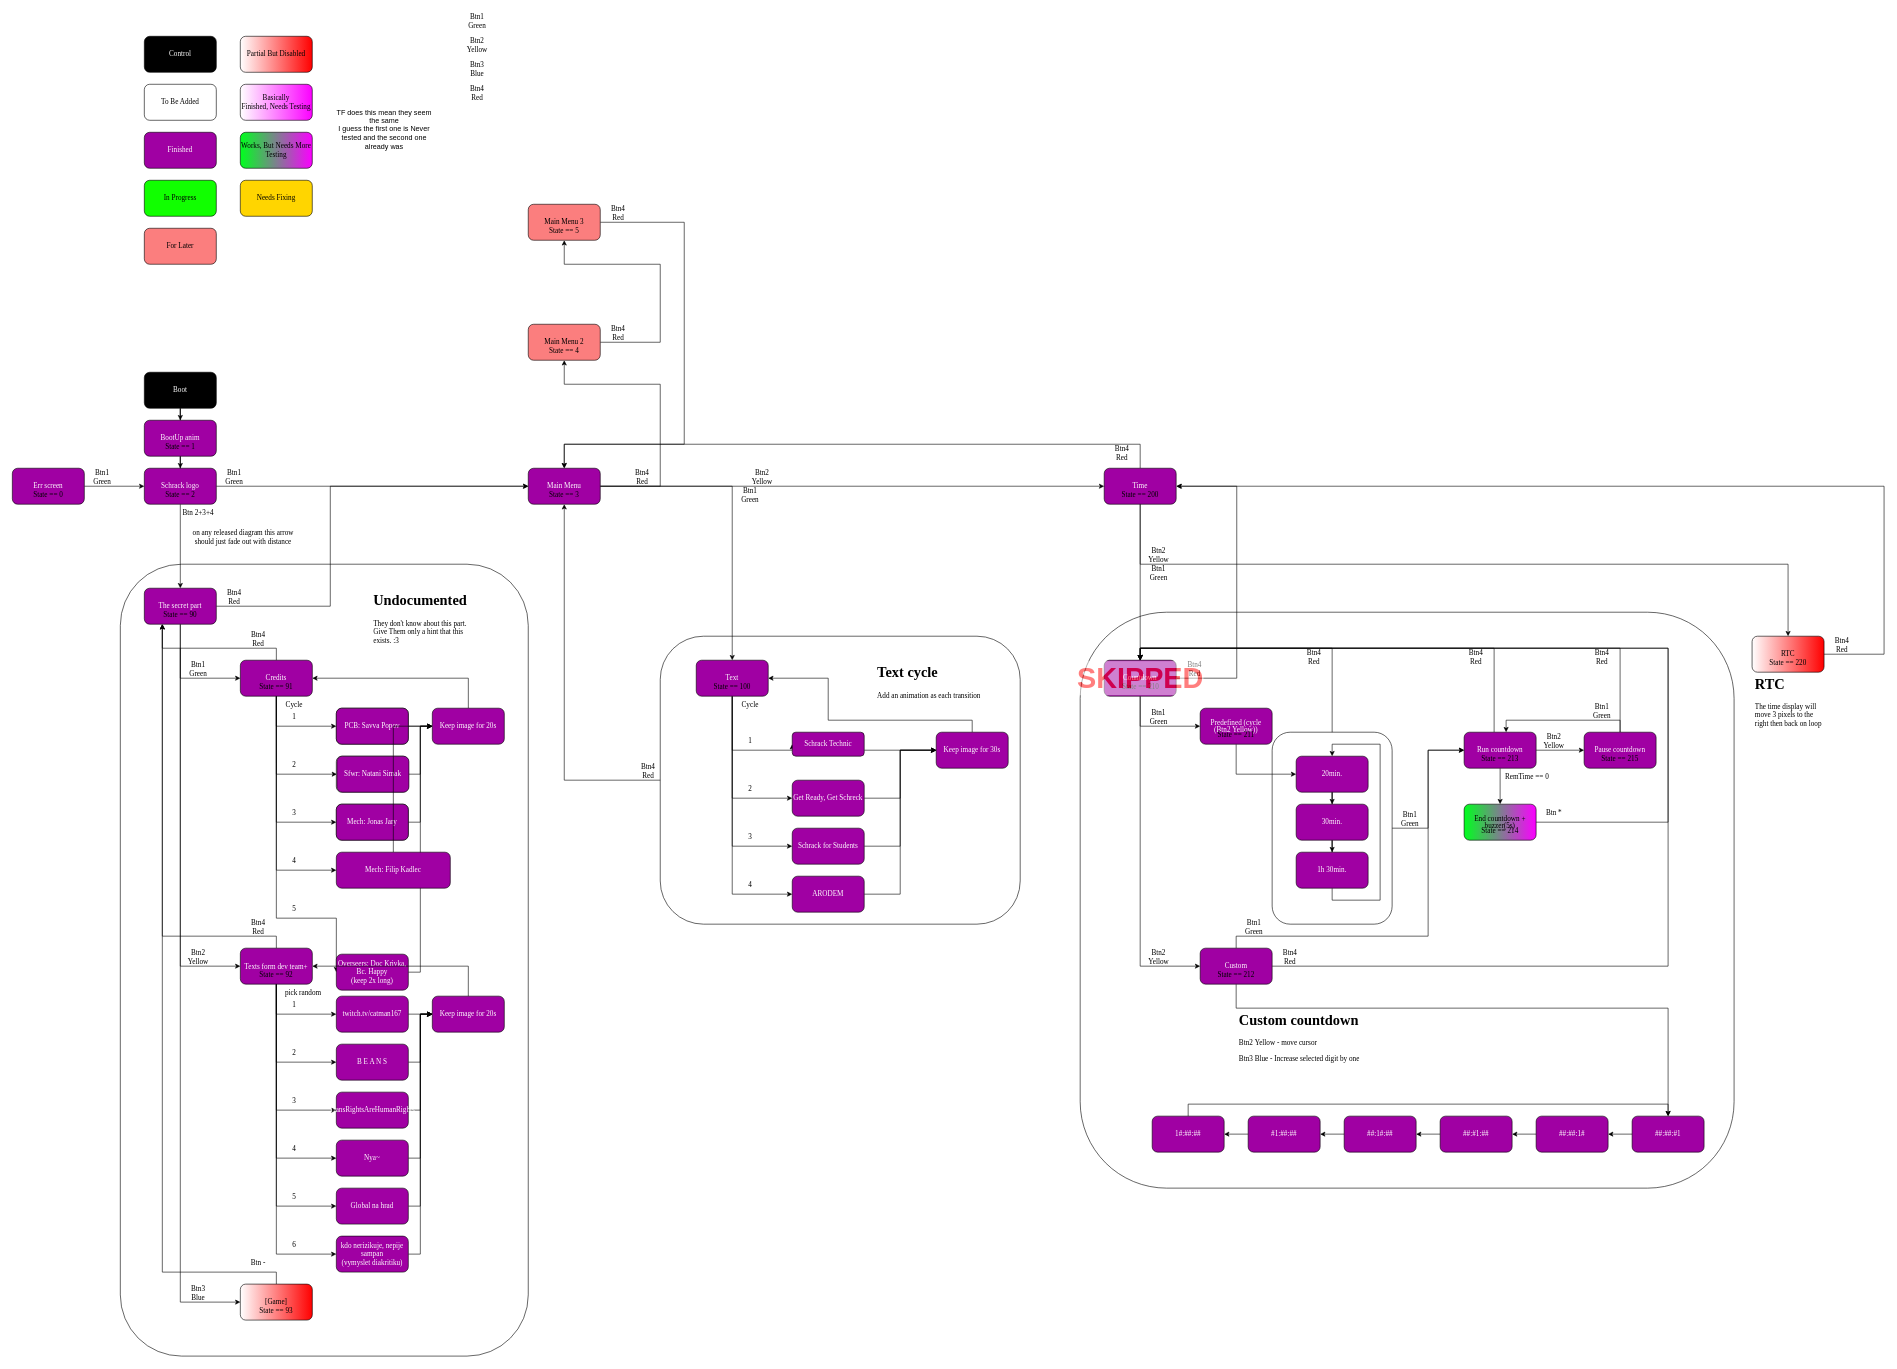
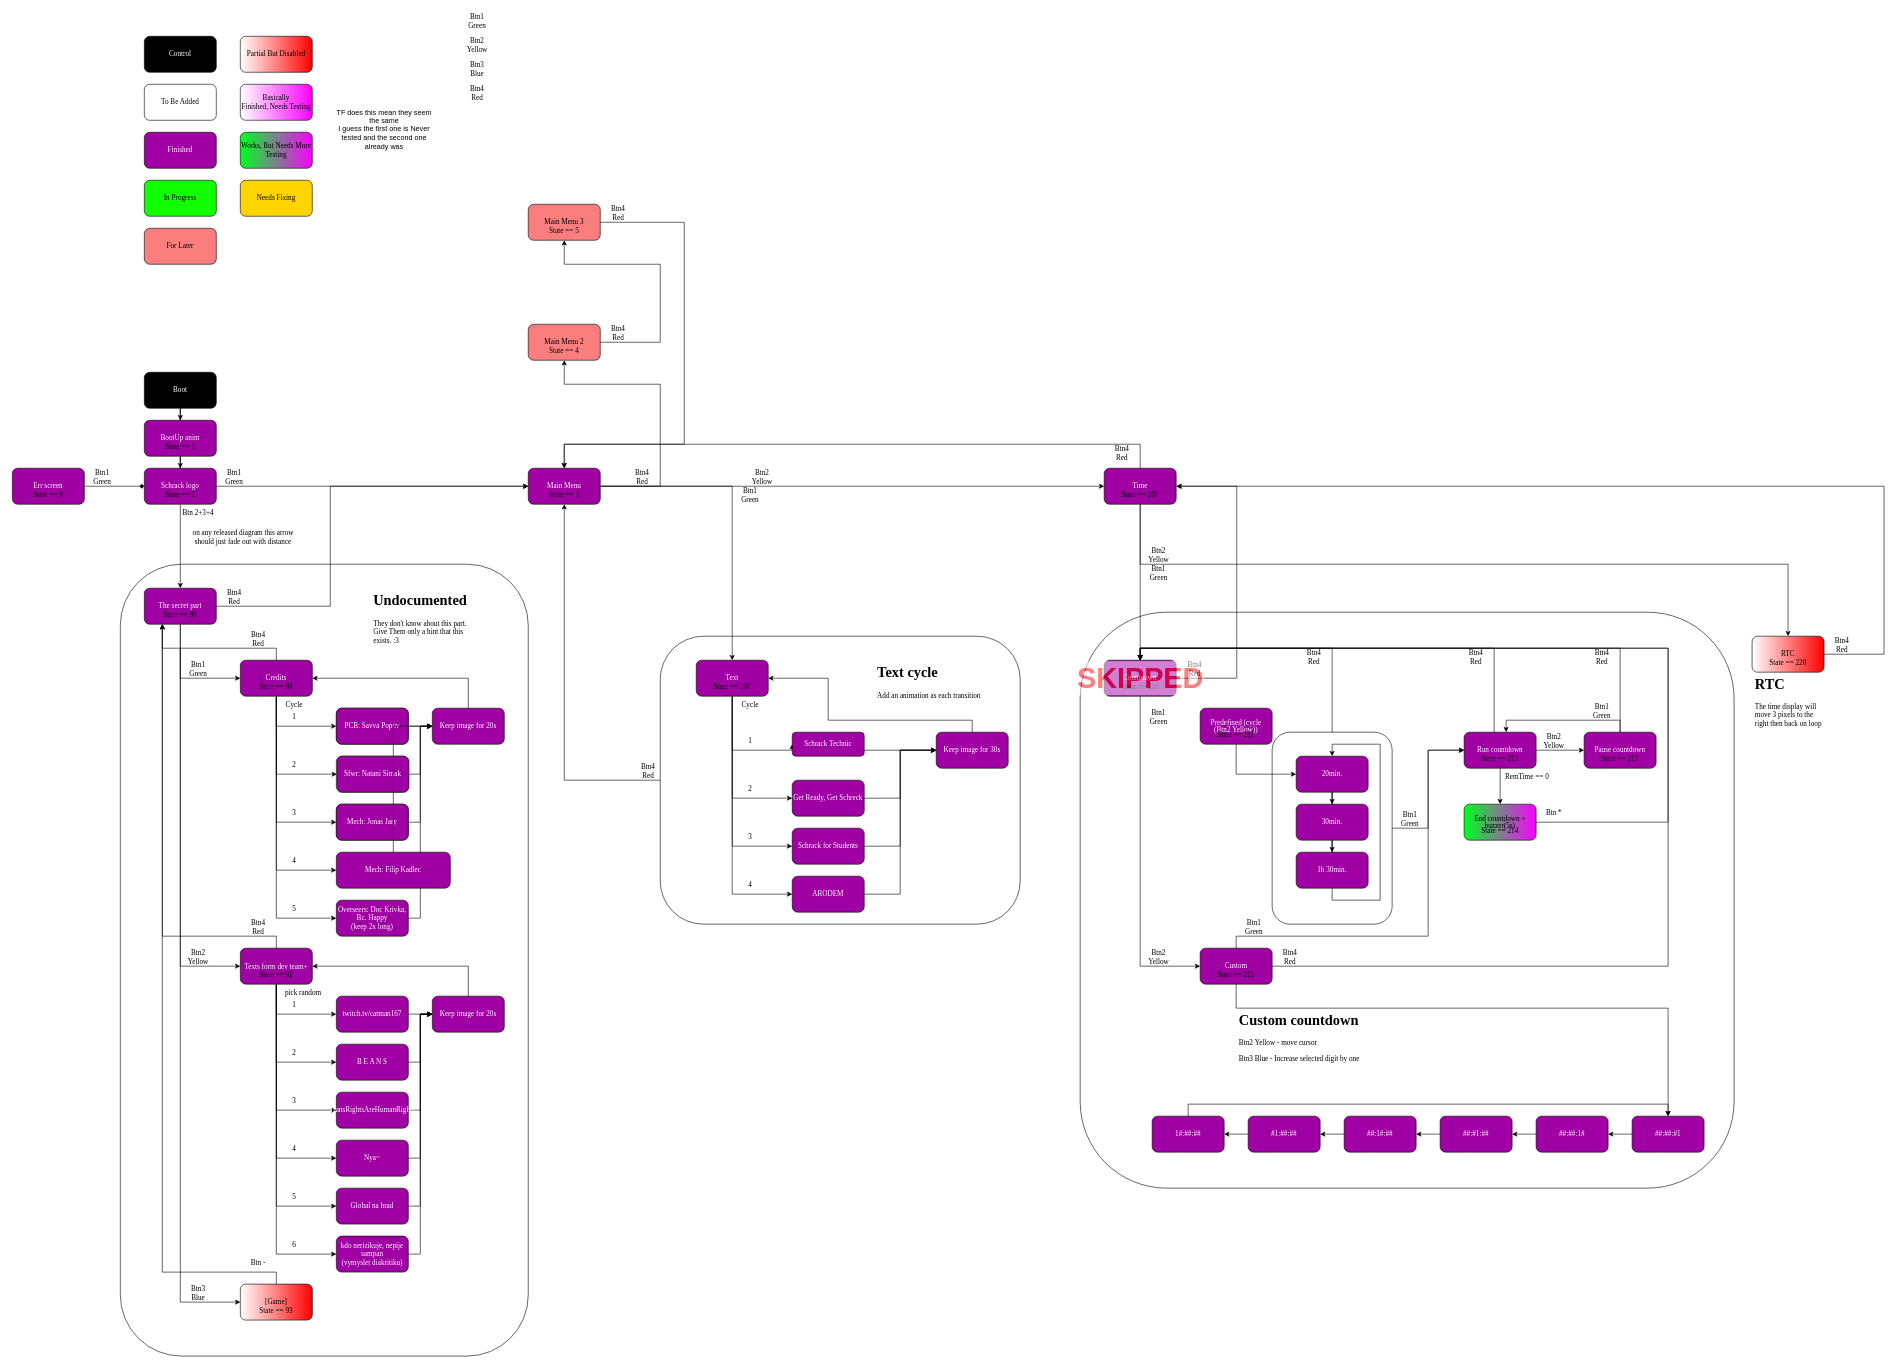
- <mxCell id="104" style="edgeStyle=orthogonalEdgeStyle;rounded=0;orthogonalLoop=1;jettySize=auto;html=1;entryX=0;entryY=0.5;entryDx=0;entryDy=0;fontFamily=Consolas;" parent="1" source="105" target="17" edge="1"><mxGeometry relative="1" as="geometry" /></mxCell>
+ <mxCell id="104" style="edgeStyle=orthogonalEdgeStyle;rounded=0;orthogonalLoop=1;jettySize=auto;html=1;entryX=0;entryY=0.5;entryDx=0;entryDy=0;fontFamily=Consolas;endArrow=diamond;" parent="1" source="105" target="17" edge="1"><mxGeometry relative="1" as="geometry" /></mxCell>
- <mxCell id="10" style="edgeStyle=orthogonalEdgeStyle;rounded=0;orthogonalLoop=1;jettySize=auto;html=1;entryX=0;entryY=0.5;entryDx=0;entryDy=0;fontFamily=Consolas;" parent="1" source="13" target="19" edge="1"><mxGeometry relative="1" as="geometry"><Array as="points"><mxPoint x="1900" y="1210" /></Array></mxGeometry></mxCell>
- <mxCell id="156" value="Overseers: Doc Krivka, Bc. Happy&lt;div&gt;(keep 2x long)&lt;/div&gt;" style="rounded=1;whiteSpace=wrap;html=1;fontFamily=Consolas;strokeColor=default;align=center;verticalAlign=middle;fontSize=12;fontColor=#FFFFFF;fillColor=#a000a3;fillStyle=auto;gradientColor=none;gradientDirection=south;" parent="1" vertex="1"><mxGeometry x="560.06" y="1590" width="120" height="60" as="geometry" /></mxCell>
+ <mxCell id="156" value="Overseers: Doc Krivka, Bc. Happy&lt;div&gt;(keep 2x long)&lt;/div&gt;" style="rounded=1;whiteSpace=wrap;html=1;fontFamily=Consolas;strokeColor=default;align=center;verticalAlign=middle;fontSize=12;fontColor=#FFFFFF;fillColor=#a000a3;fillStyle=auto;gradientColor=none;gradientDirection=south;" parent="1" vertex="1"><mxGeometry x="560.06" y="1500" width="120" height="60" as="geometry" /></mxCell>
